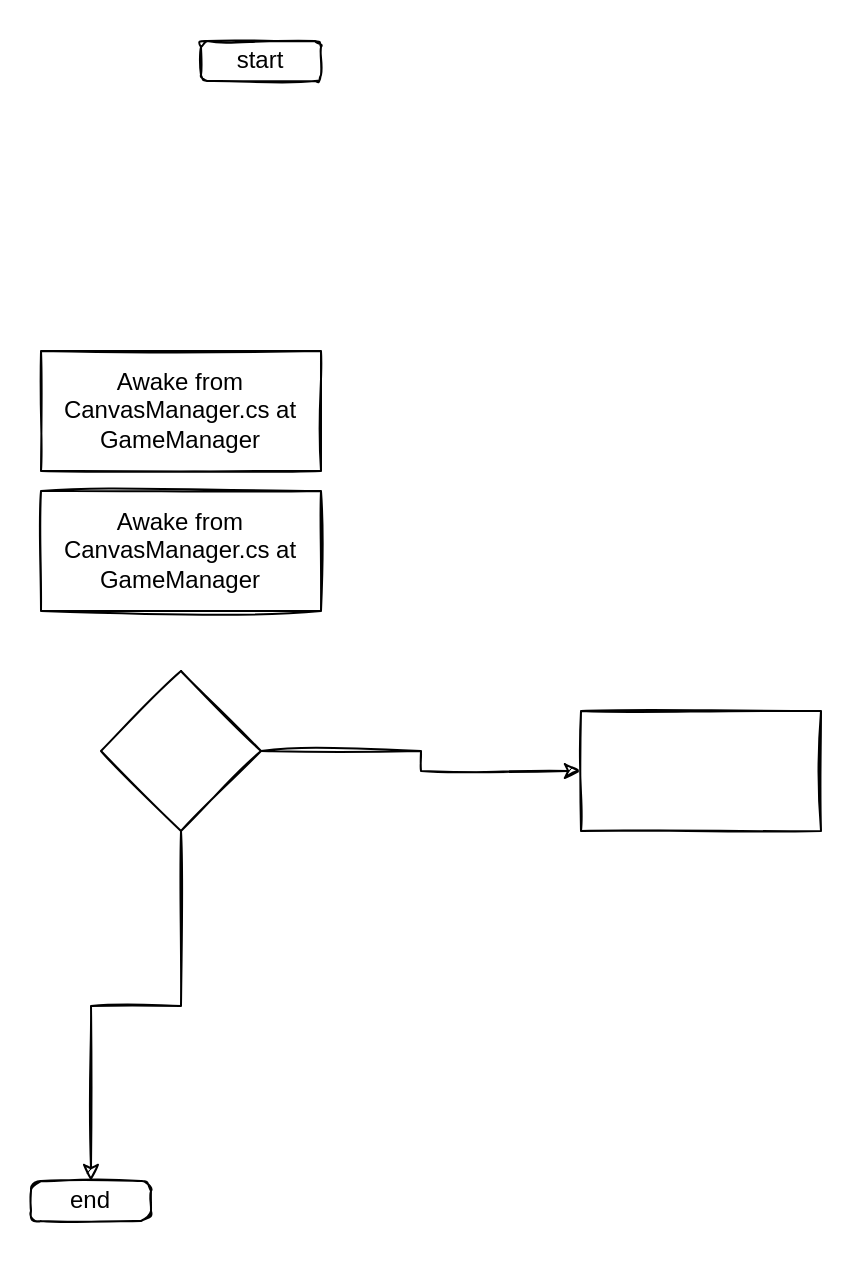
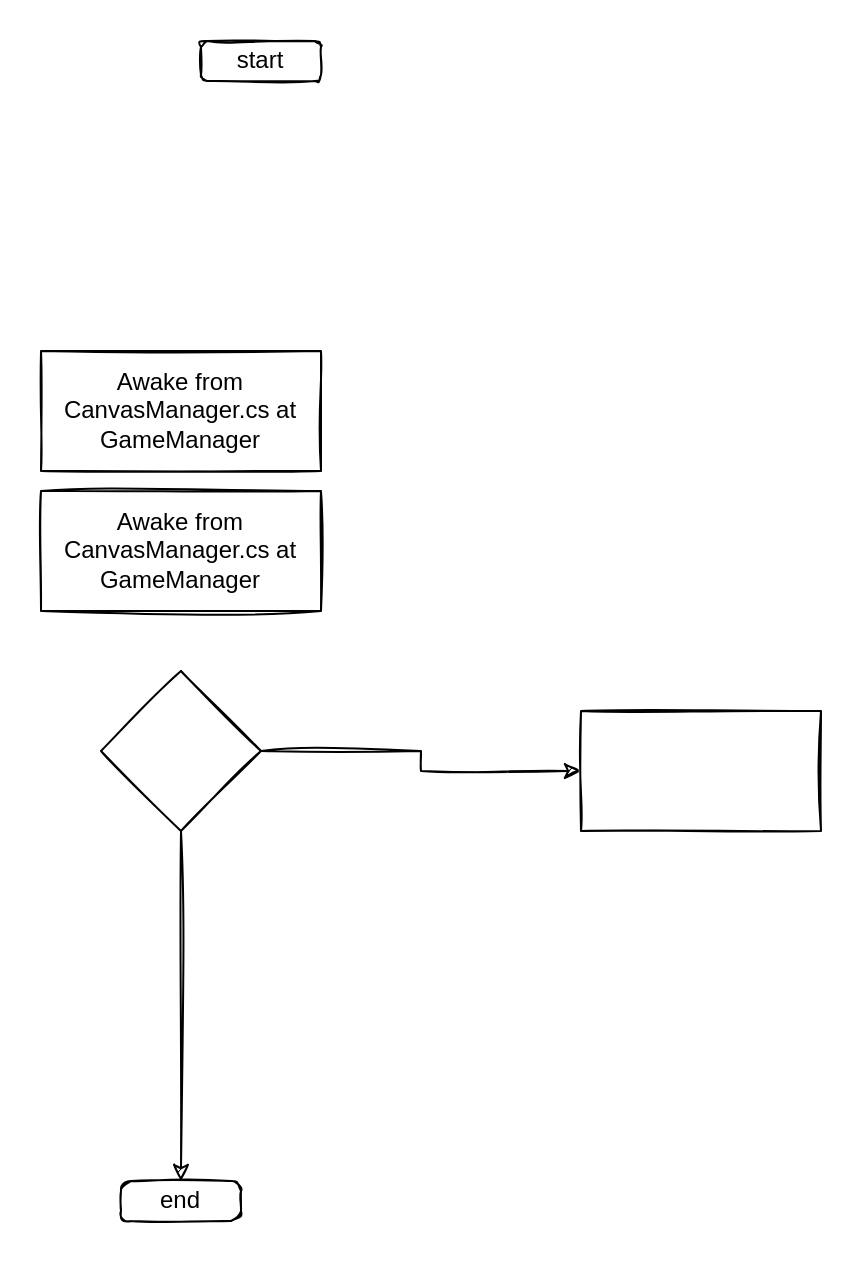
- <mxCell id="7" value="end" style="rounded=1;whiteSpace=wrap;html=1;arcSize=25;sketch=1;" parent="1" vertex="1"><mxGeometry x="15" y="590" width="60" height="20" as="geometry" /></mxCell>
+ <mxCell id="7" value="end" style="rounded=1;whiteSpace=wrap;html=1;arcSize=25;sketch=1;" parent="1" vertex="1"><mxGeometry x="60" y="590" width="60" height="20" as="geometry" /></mxCell>
